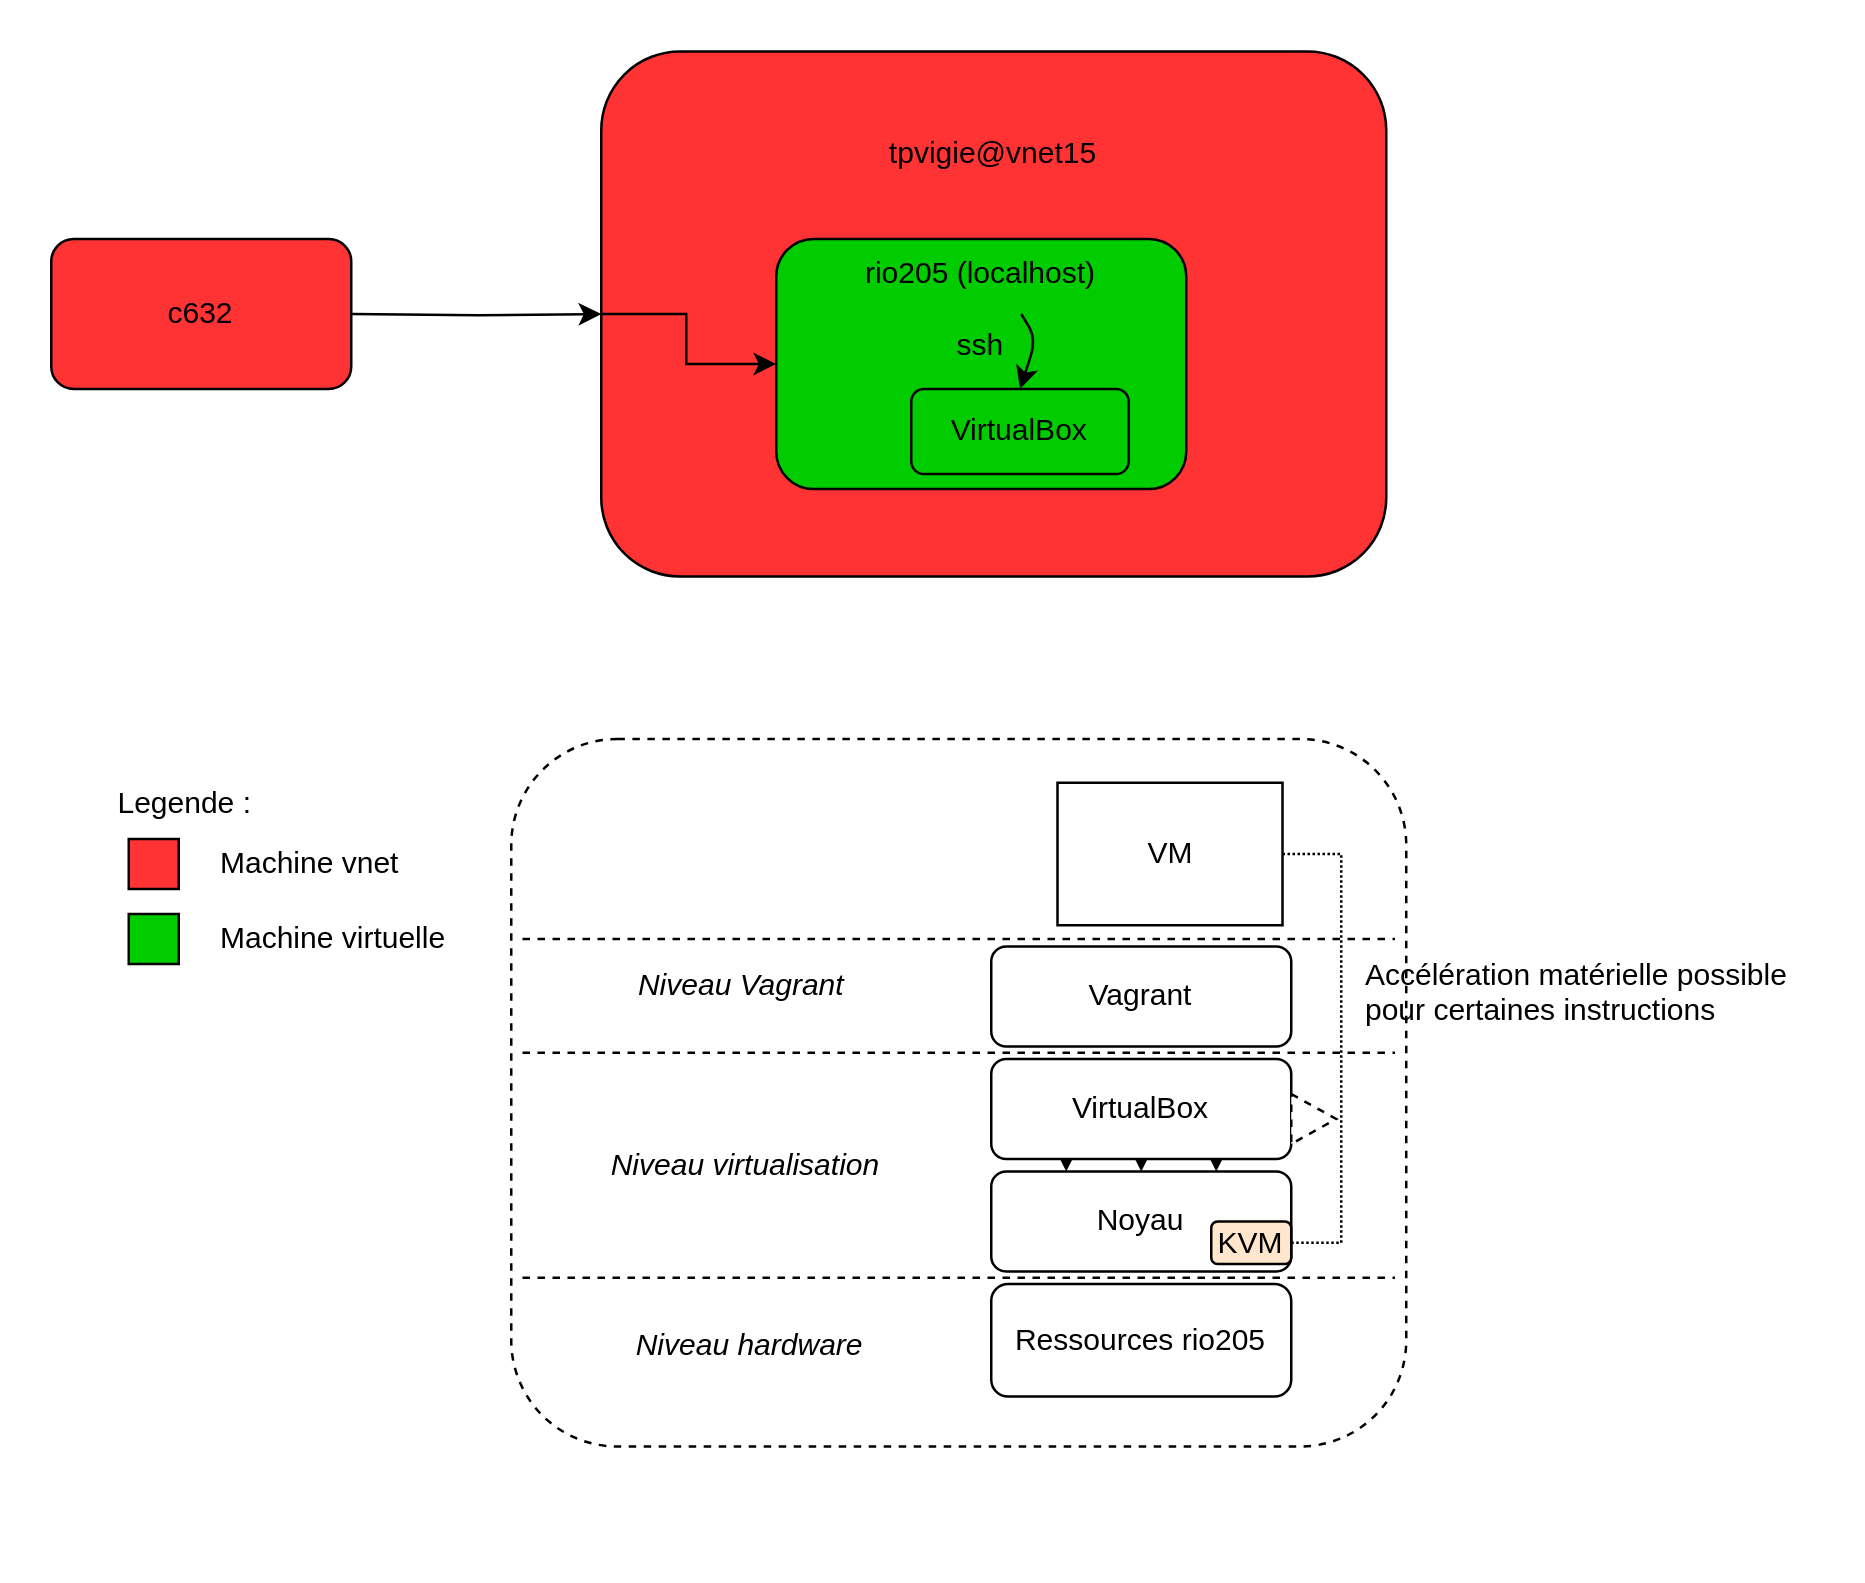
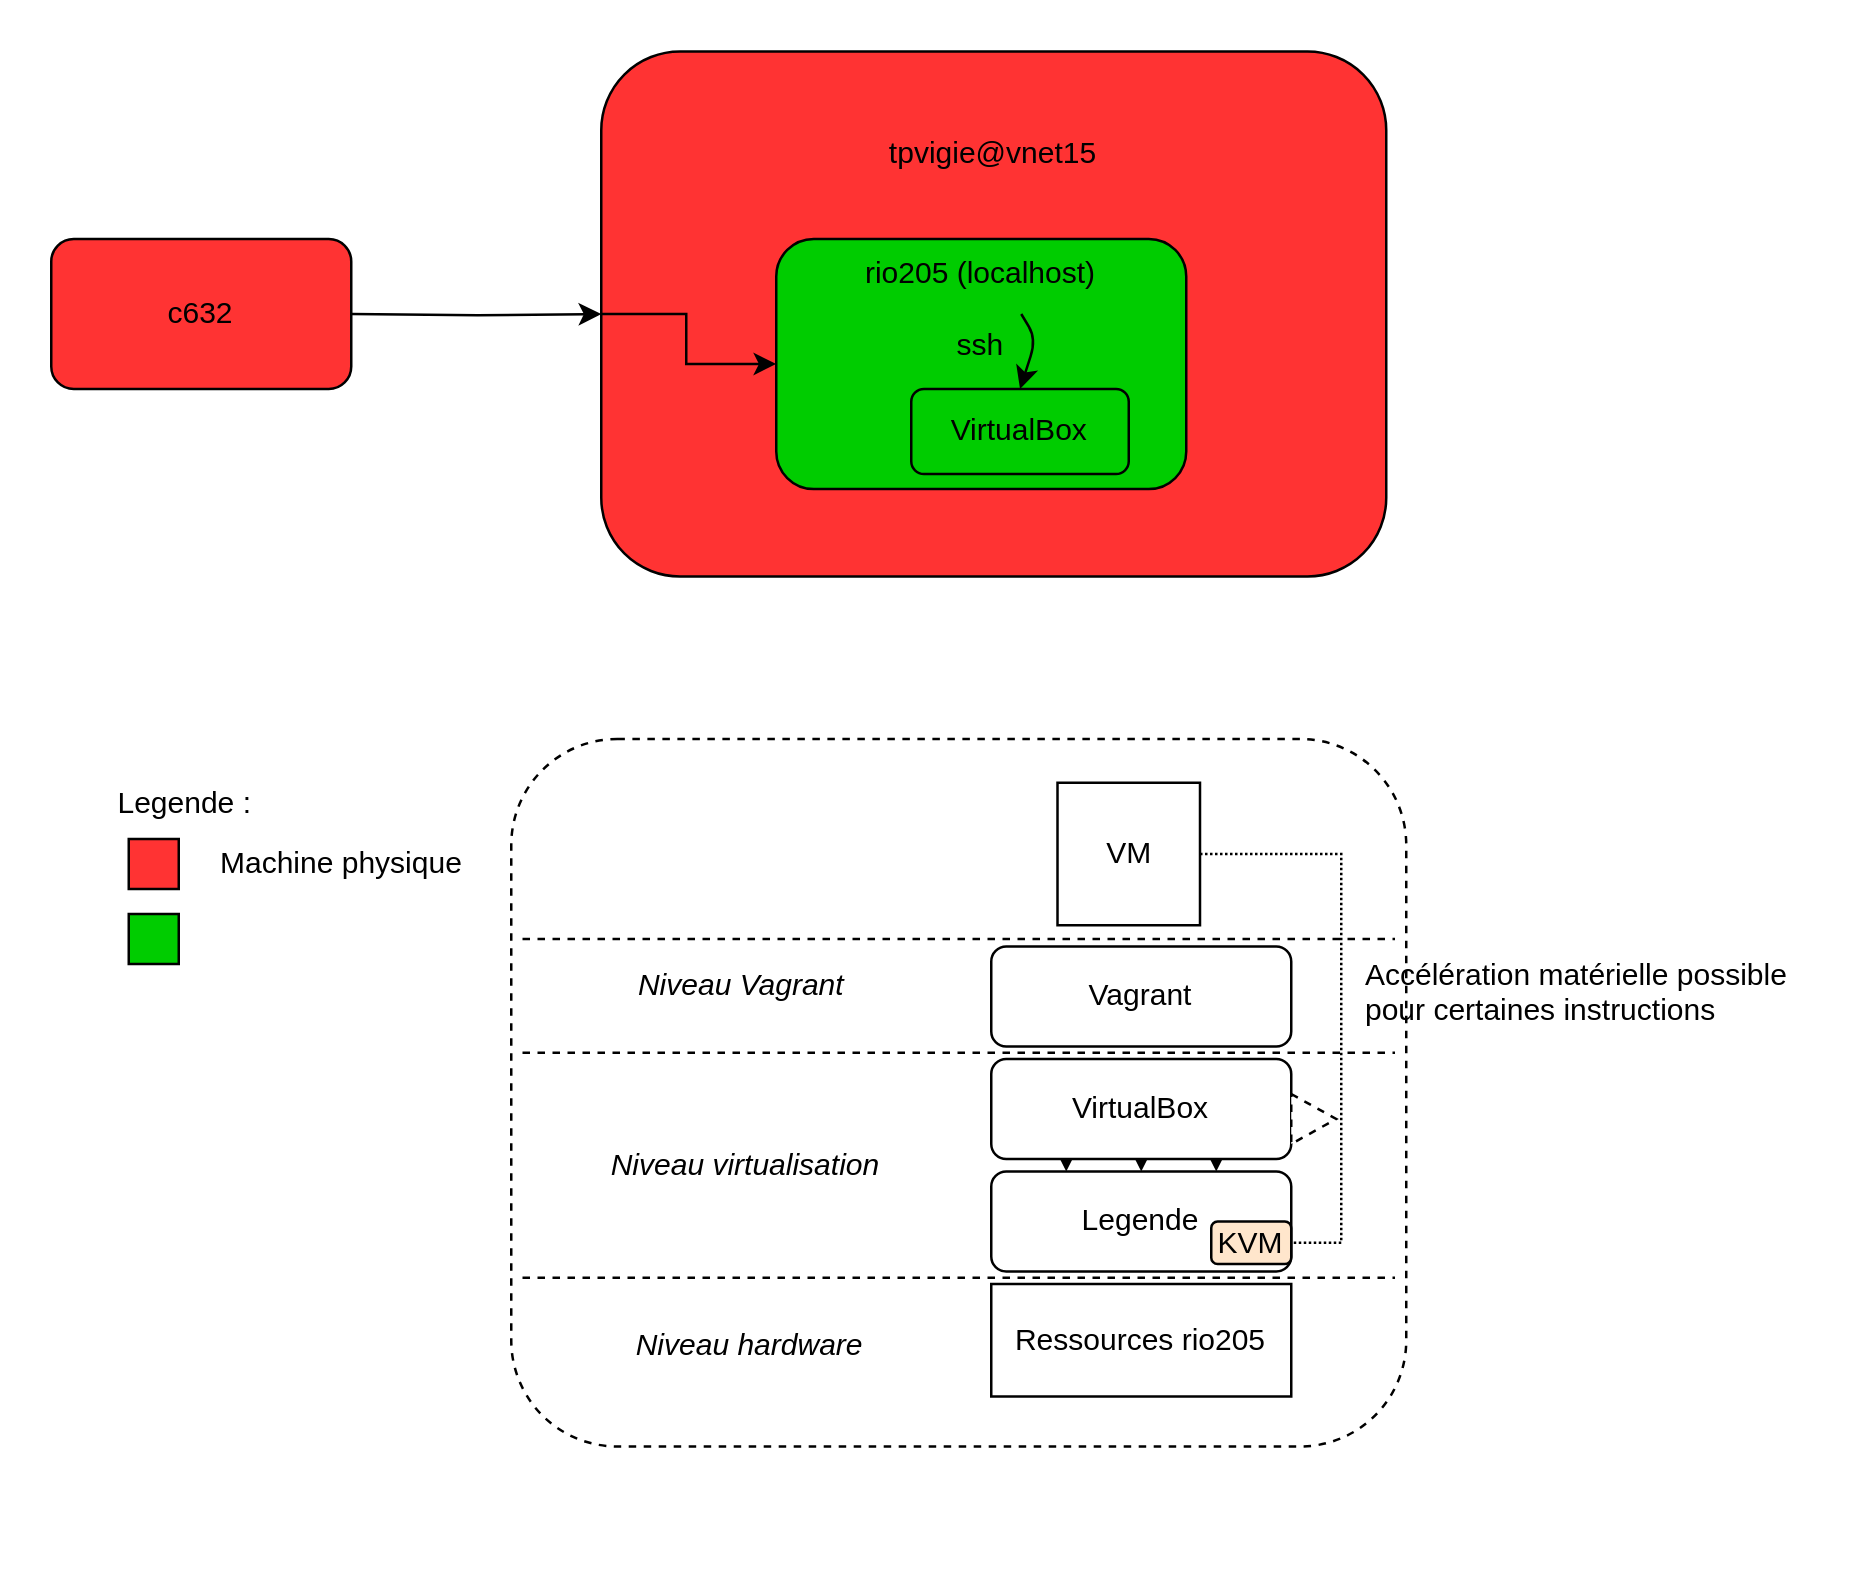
- <mxCell id="26" value="VM" style="whiteSpace=wrap;html=1;aspect=fixed;" vertex="1" parent="1"><mxGeometry x="422.5" y="312.5" width="90" height="57" as="geometry" /></mxCell>
+ <mxCell id="26" value="VM" style="whiteSpace=wrap;html=1;aspect=fixed;" vertex="1" parent="1"><mxGeometry x="422.5" y="312.5" width="57" height="57" as="geometry" /></mxCell>
- <mxCell id="12" value="Machine vnet" style="text;html=1;resizable=0;points=[];autosize=1;align=left;verticalAlign=top;spacingTop=-4;" parent="1" vertex="1"><mxGeometry x="86" y="335" width="110" height="20" as="geometry" /></mxCell>
+ <mxCell id="12" value="Machine physique" style="text;html=1;resizable=0;points=[];autosize=1;align=left;verticalAlign=top;spacingTop=-4;" parent="1" vertex="1"><mxGeometry x="86" y="335" width="110" height="20" as="geometry" /></mxCell>
- <mxCell id="10" value="Machine virtuelle" style="text;html=1;resizable=0;points=[];autosize=1;align=left;verticalAlign=top;spacingTop=-4;" parent="1" vertex="1"><mxGeometry x="86" y="365" width="110" height="20" as="geometry" /></mxCell>
- <mxCell id="21" value="Noyau" style="rounded=1;whiteSpace=wrap;html=1;" parent="1" vertex="1"><mxGeometry x="396" y="468" width="120" height="40" as="geometry" /></mxCell>
+ <mxCell id="21" value="Legende" style="rounded=1;whiteSpace=wrap;html=1;" parent="1" vertex="1"><mxGeometry x="396" y="468" width="120" height="40" as="geometry" /></mxCell>
- <mxCell id="22" value="Ressources rio205" style="whiteSpace=wrap;html=1;rounded=1;" parent="1" vertex="1"><mxGeometry x="396" y="513" width="120" height="45" as="geometry" /></mxCell>
+ <mxCell id="22" value="Ressources rio205" style="rounded=0;whiteSpace=wrap;html=1;" parent="1" vertex="1"><mxGeometry x="396" y="513" width="120" height="45" as="geometry" /></mxCell>
